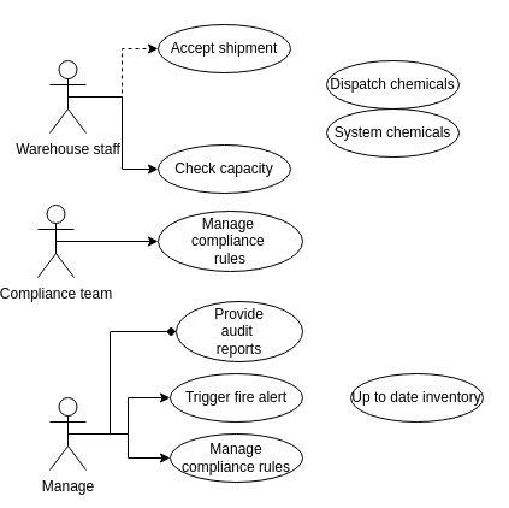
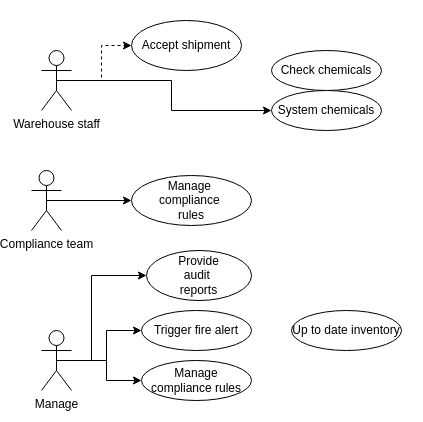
- <mxCell id="12" value="Accept shipment" style="ellipse;whiteSpace=wrap;html=1;" vertex="1" parent="1"><mxGeometry x="120" y="20" width="110" height="40" as="geometry" /></mxCell>
+ <mxCell id="12" value="Accept shipment" style="ellipse;whiteSpace=wrap;html=1;" vertex="1" parent="1"><mxGeometry x="120" y="20" width="110" height="50" as="geometry" /></mxCell>
- <mxCell id="15" value="Dispatch chemicals" style="ellipse;whiteSpace=wrap;html=1;" vertex="1" parent="1"><mxGeometry x="260" y="50" width="110" height="40" as="geometry" /></mxCell>
+ <mxCell id="15" value="Check chemicals" style="ellipse;whiteSpace=wrap;html=1;" vertex="1" parent="1"><mxGeometry x="260" y="50" width="110" height="40" as="geometry" /></mxCell>
+ <mxCell id="6" style="edgeStyle=orthogonalEdgeStyle;rounded=0;orthogonalLoop=1;jettySize=auto;html=1;exitX=0.5;exitY=0.5;exitDx=0;exitDy=0;exitPerimeter=0;entryX=0;entryY=0.5;entryDx=0;entryDy=0;" edge="1" parent="1" source="7" target="14"><mxGeometry relative="1" as="geometry" /></mxCell>
- <mxCell id="5" style="edgeStyle=orthogonalEdgeStyle;rounded=0;orthogonalLoop=1;jettySize=auto;html=1;exitX=0.5;exitY=0.5;exitDx=0;exitDy=0;exitPerimeter=0;entryX=0;entryY=0.5;entryDx=0;entryDy=0;" edge="1" parent="1" source="7" target="13"><mxGeometry relative="1" as="geometry" /></mxCell>
- <mxCell id="13" value="Check capacity" style="ellipse;whiteSpace=wrap;html=1;" vertex="1" parent="1"><mxGeometry x="120" y="120" width="110" height="40" as="geometry" /></mxCell>
- <mxCell id="10" style="edgeStyle=orthogonalEdgeStyle;rounded=0;orthogonalLoop=1;jettySize=auto;html=1;exitX=0.5;exitY=0.5;exitDx=0;exitDy=0;exitPerimeter=0;entryX=0;entryY=0.5;entryDx=0;entryDy=0;endArrow=diamond;" edge="1" parent="1" source="11" target="20"><mxGeometry relative="1" as="geometry"><Array as="points"><mxPoint x="80" y="360" /><mxPoint x="80" y="275" /></Array></mxGeometry></mxCell>
+ <mxCell id="10" style="edgeStyle=orthogonalEdgeStyle;rounded=0;orthogonalLoop=1;jettySize=auto;html=1;exitX=0.5;exitY=0.5;exitDx=0;exitDy=0;exitPerimeter=0;entryX=0;entryY=0.5;entryDx=0;entryDy=0;" edge="1" parent="1" source="11" target="20"><mxGeometry relative="1" as="geometry"><Array as="points"><mxPoint x="80" y="360" /><mxPoint x="80" y="275" /></Array></mxGeometry></mxCell>
